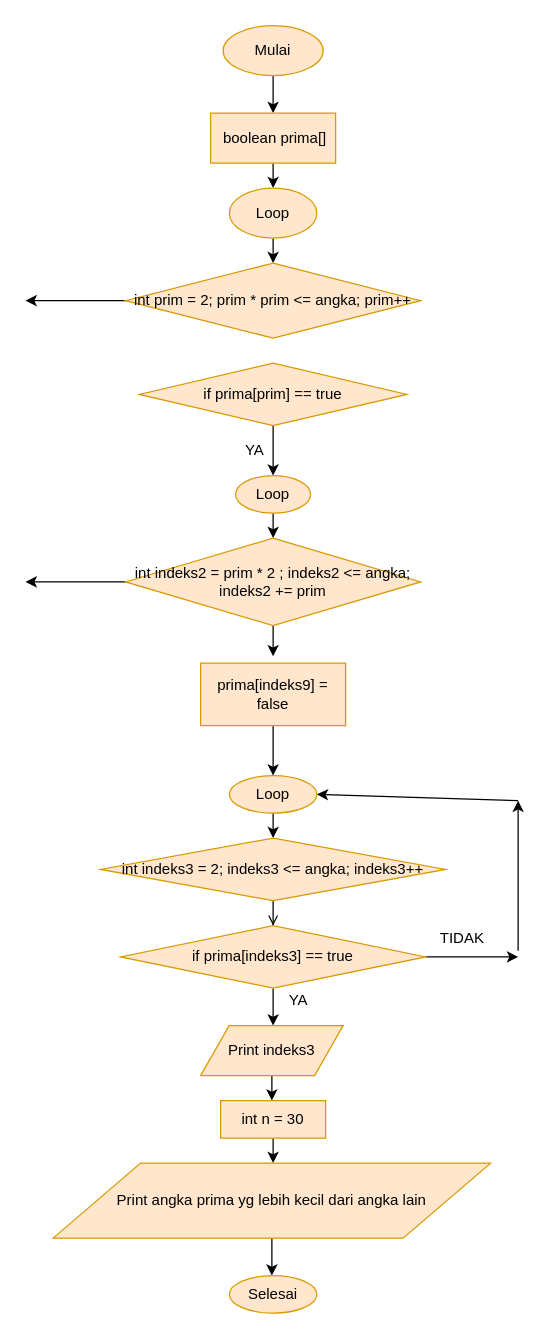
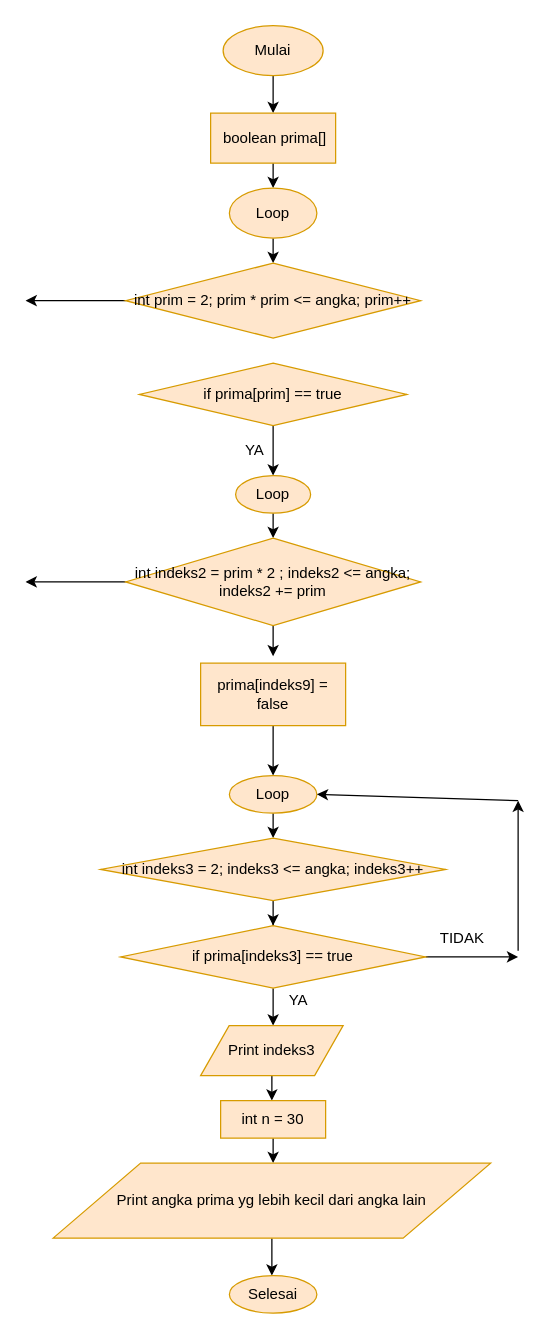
- <mxCell id="22" value="" style="edgeStyle=orthogonalEdgeStyle;rounded=0;orthogonalLoop=1;jettySize=auto;html=1;endArrow=open;" edge="1" parent="1" source="23" target="26"><mxGeometry relative="1" as="geometry" /></mxCell>
+ <mxCell id="22" value="" style="edgeStyle=orthogonalEdgeStyle;rounded=0;orthogonalLoop=1;jettySize=auto;html=1;" edge="1" parent="1" source="23" target="26"><mxGeometry relative="1" as="geometry" /></mxCell>
